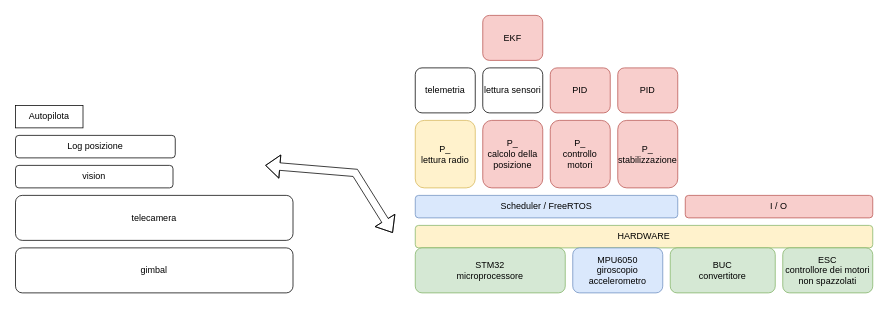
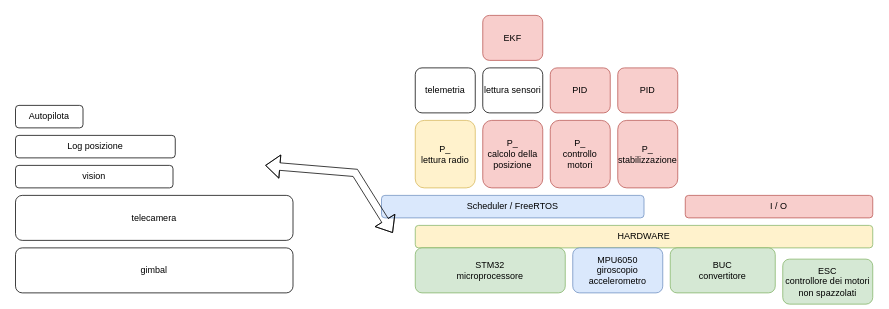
- <mxCell id="18" value="Autopilota" style="whiteSpace=wrap;html=1;rounded=0;" vertex="1" parent="1"><mxGeometry x="20" y="140" width="90" height="30" as="geometry" /></mxCell>
+ <mxCell id="18" value="Autopilota" style="rounded=1;whiteSpace=wrap;html=1;" vertex="1" parent="1"><mxGeometry x="20" y="140" width="90" height="30" as="geometry" /></mxCell>
- <mxCell id="7" value="Scheduler / FreeRTOS" style="rounded=1;whiteSpace=wrap;html=1;fillColor=#dae8fc;strokeColor=#6c8ebf;" vertex="1" parent="1"><mxGeometry x="553" y="260" width="350" height="30" as="geometry" /></mxCell>
+ <mxCell id="7" value="Scheduler / FreeRTOS" style="rounded=1;whiteSpace=wrap;html=1;fillColor=#dae8fc;strokeColor=#6c8ebf;" vertex="1" parent="1"><mxGeometry x="508" y="260" width="350" height="30" as="geometry" /></mxCell>
- <mxCell id="6" value="ESC&lt;br&gt;controllore dei motori non spazzolati" style="rounded=1;whiteSpace=wrap;html=1;fillColor=#d5e8d4;strokeColor=#82b366;" vertex="1" parent="1"><mxGeometry x="1043" y="330" width="120" height="60" as="geometry" /></mxCell>
+ <mxCell id="6" value="ESC&lt;br&gt;controllore dei motori non spazzolati" style="rounded=1;whiteSpace=wrap;html=1;fillColor=#d5e8d4;strokeColor=#82b366;" vertex="1" parent="1"><mxGeometry x="1043" y="345" width="120" height="60" as="geometry" /></mxCell>
